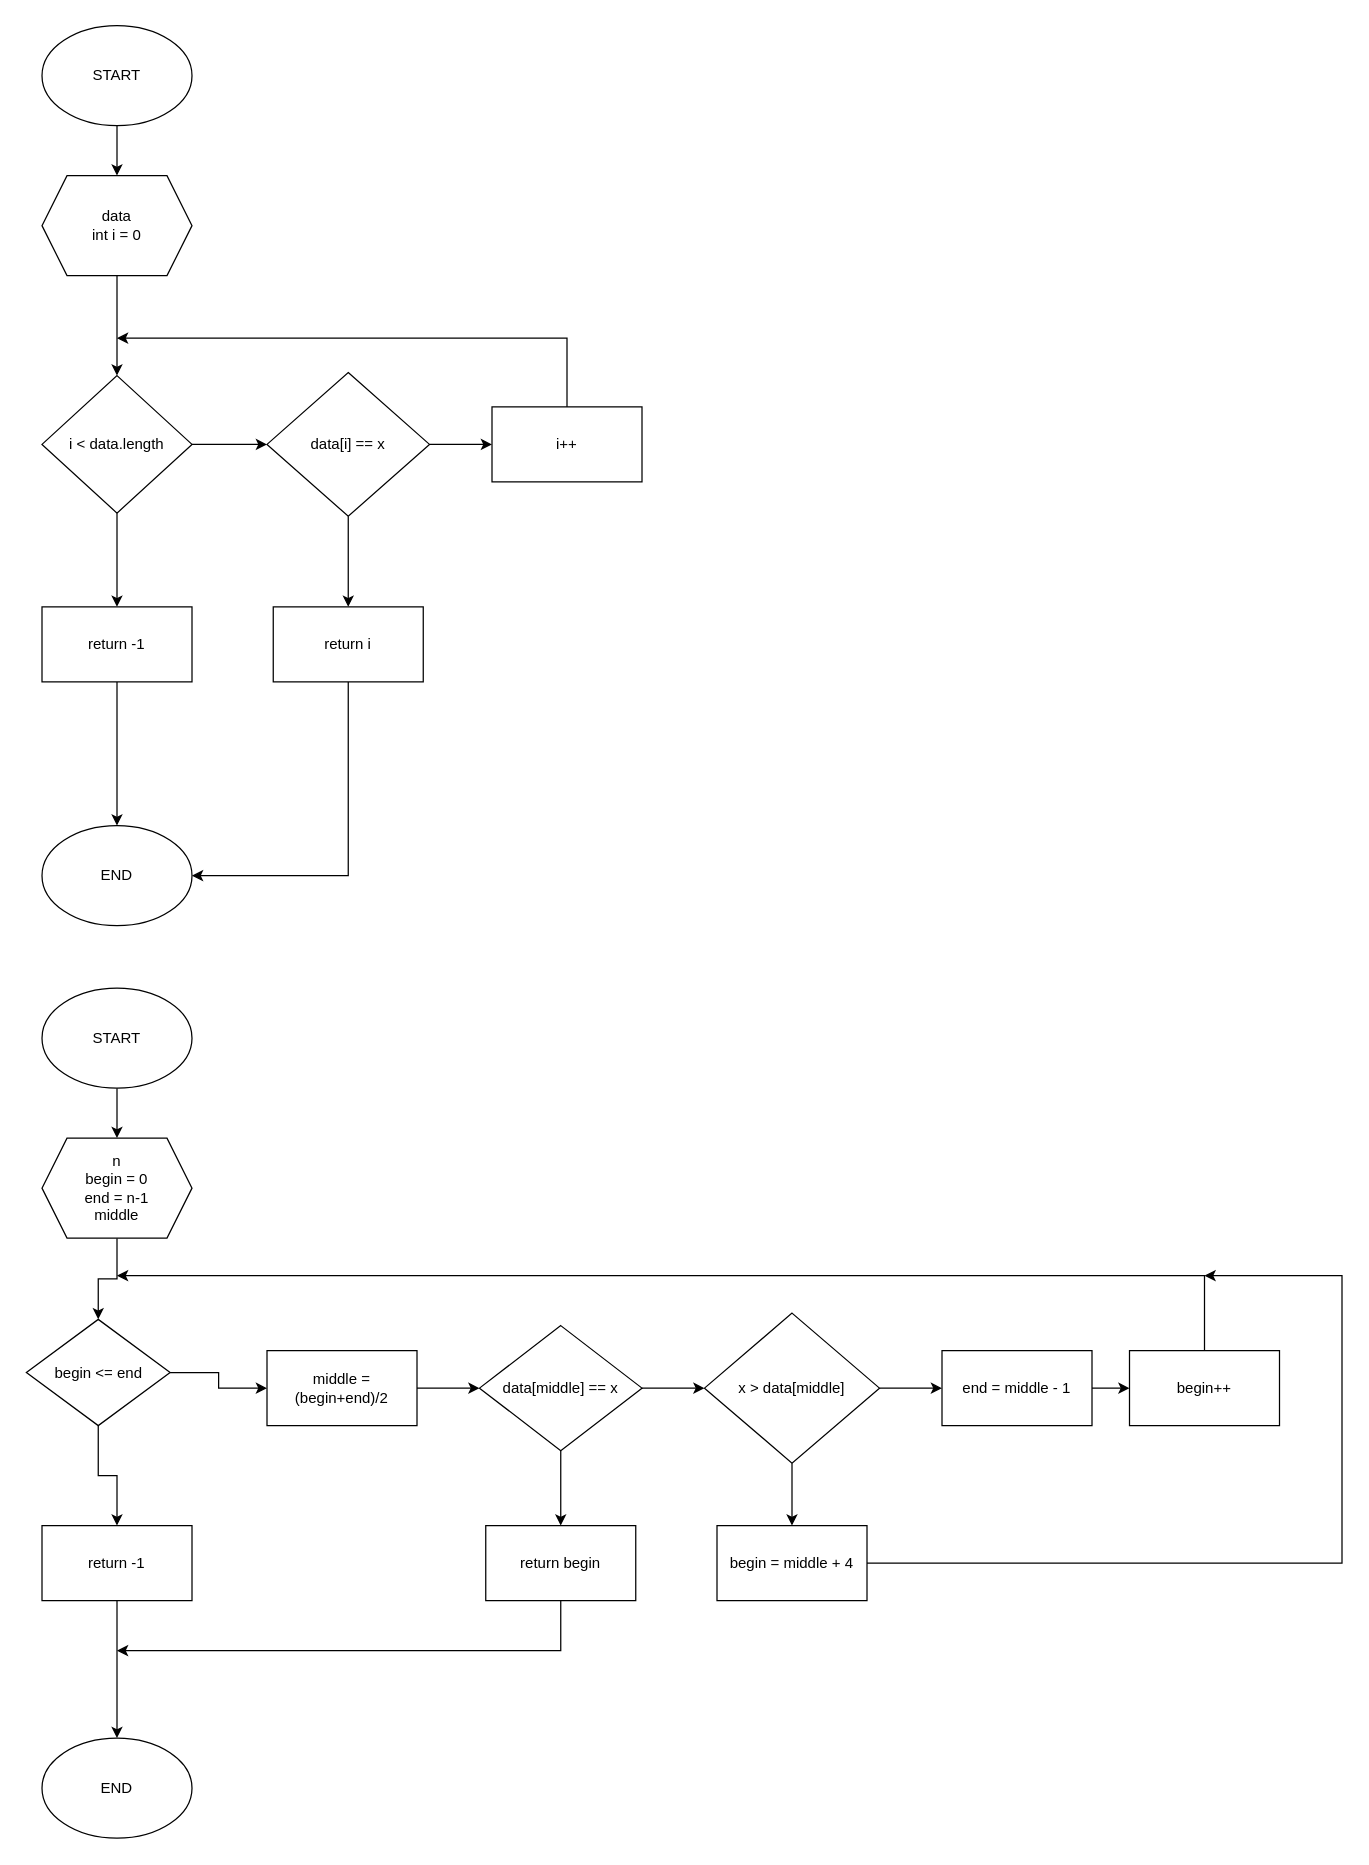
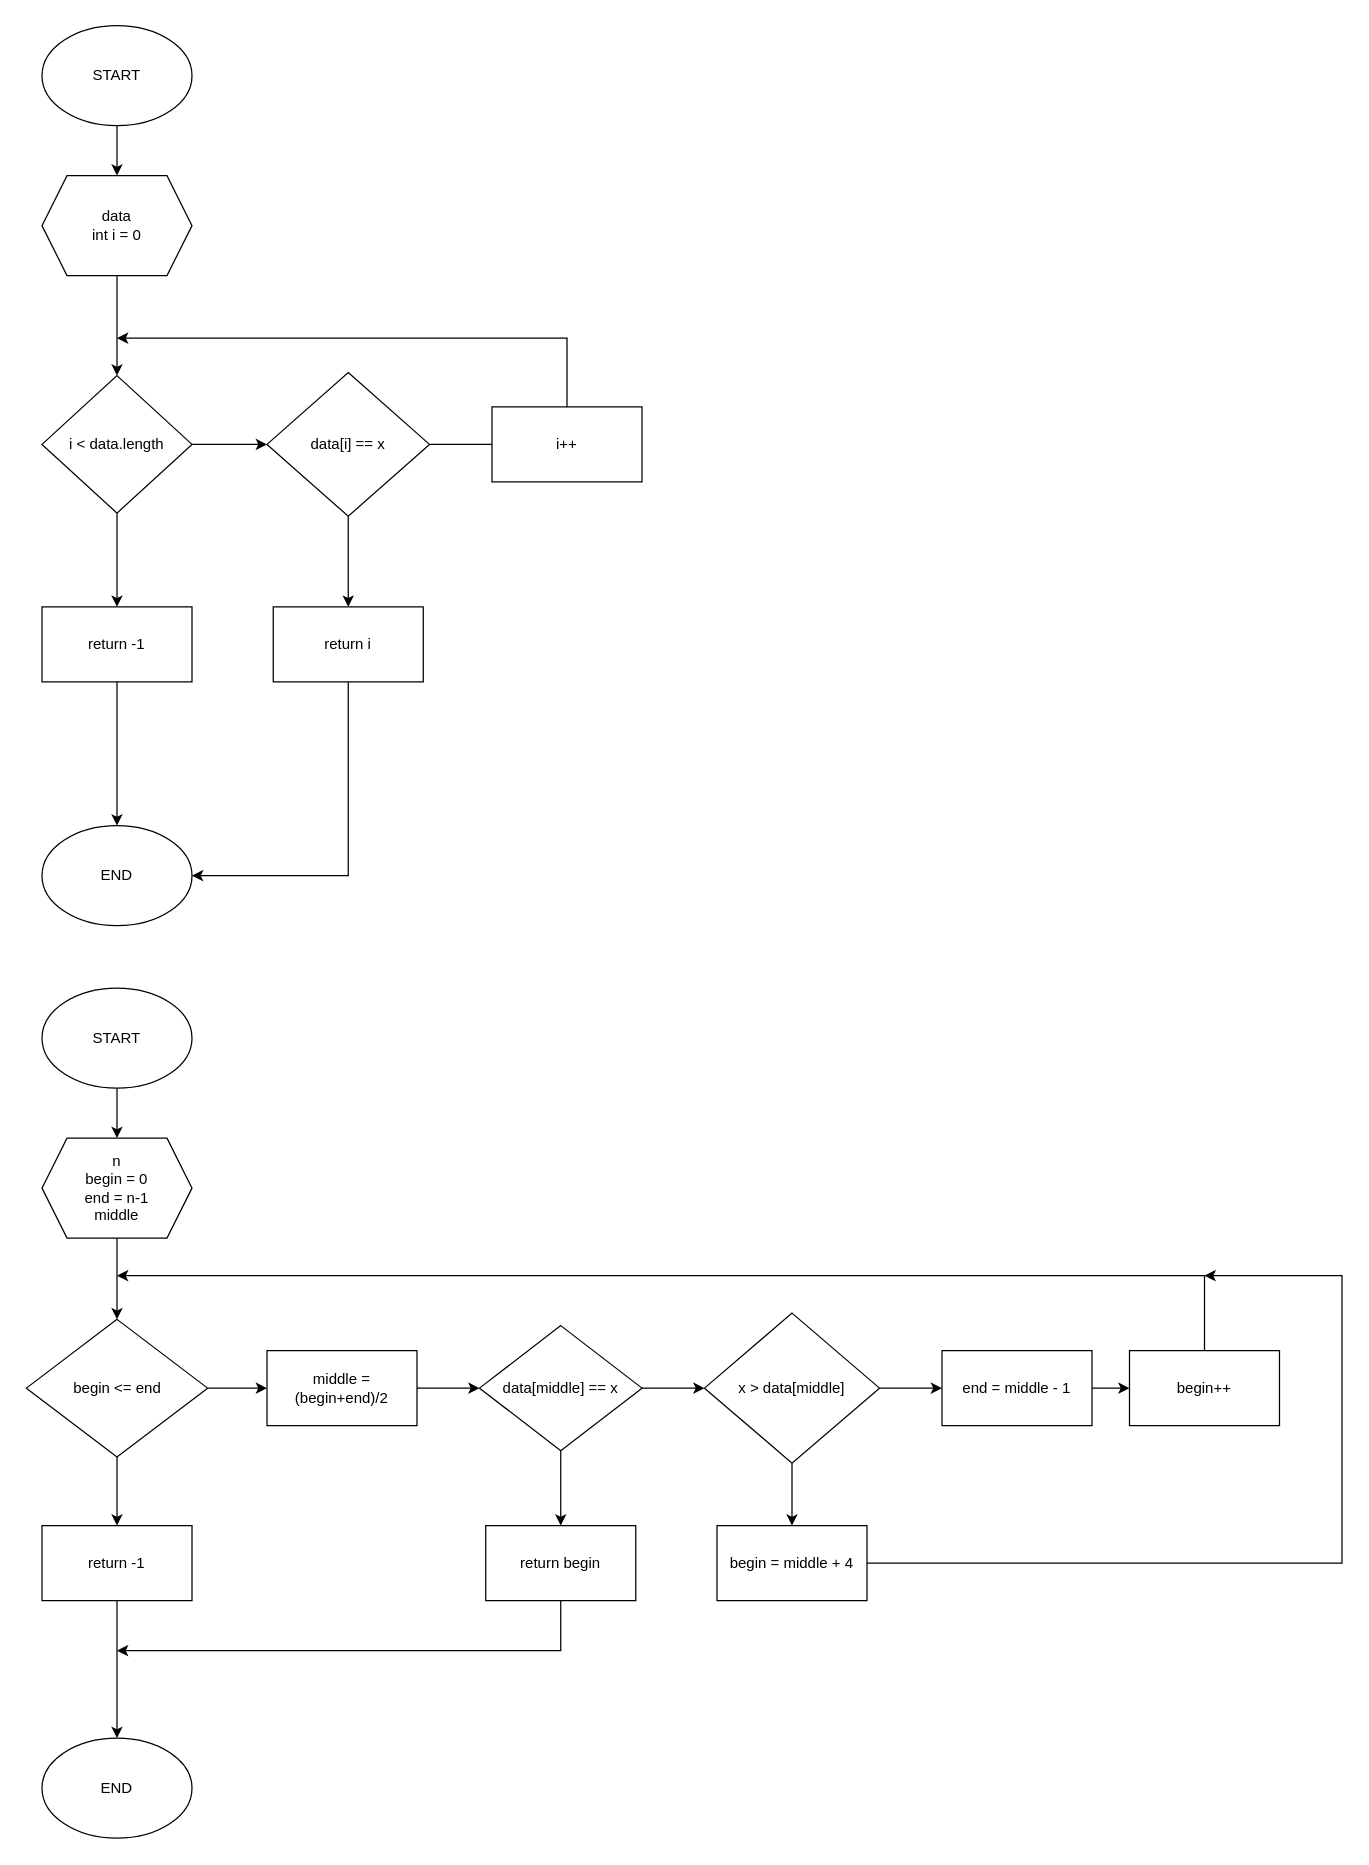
- <mxCell id="10" value="" style="edgeStyle=orthogonalEdgeStyle;rounded=0;orthogonalLoop=1;jettySize=auto;html=1;" edge="1" parent="1" source="11" target="15"><mxGeometry relative="1" as="geometry" /></mxCell>
+ <mxCell id="10" value="" style="edgeStyle=orthogonalEdgeStyle;rounded=0;orthogonalLoop=1;jettySize=auto;html=1;endArrow=none;" edge="1" parent="1" source="11" target="15"><mxGeometry relative="1" as="geometry" /></mxCell>
- <mxCell id="25" value="begin &amp;lt;= end" style="rhombus;whiteSpace=wrap;html=1;" vertex="1" parent="1"><mxGeometry x="20.5" y="1055" width="115" height="85" as="geometry" /></mxCell>
+ <mxCell id="25" value="begin &amp;lt;= end" style="rhombus;whiteSpace=wrap;html=1;" vertex="1" parent="1"><mxGeometry x="20.5" y="1055" width="145" height="110" as="geometry" /></mxCell>
